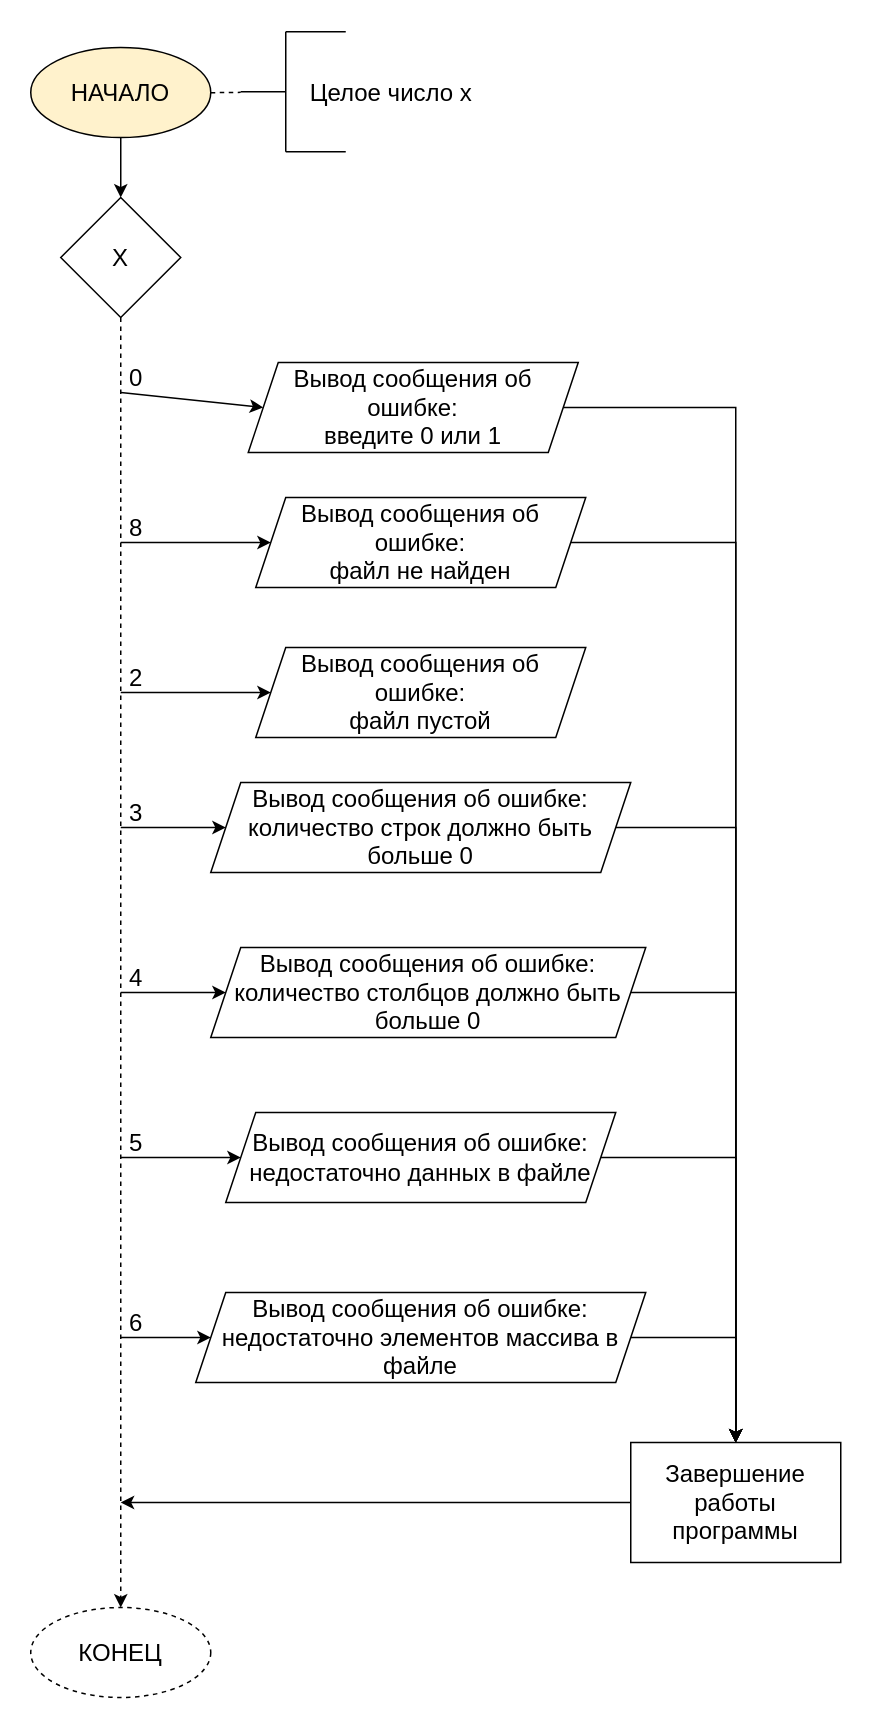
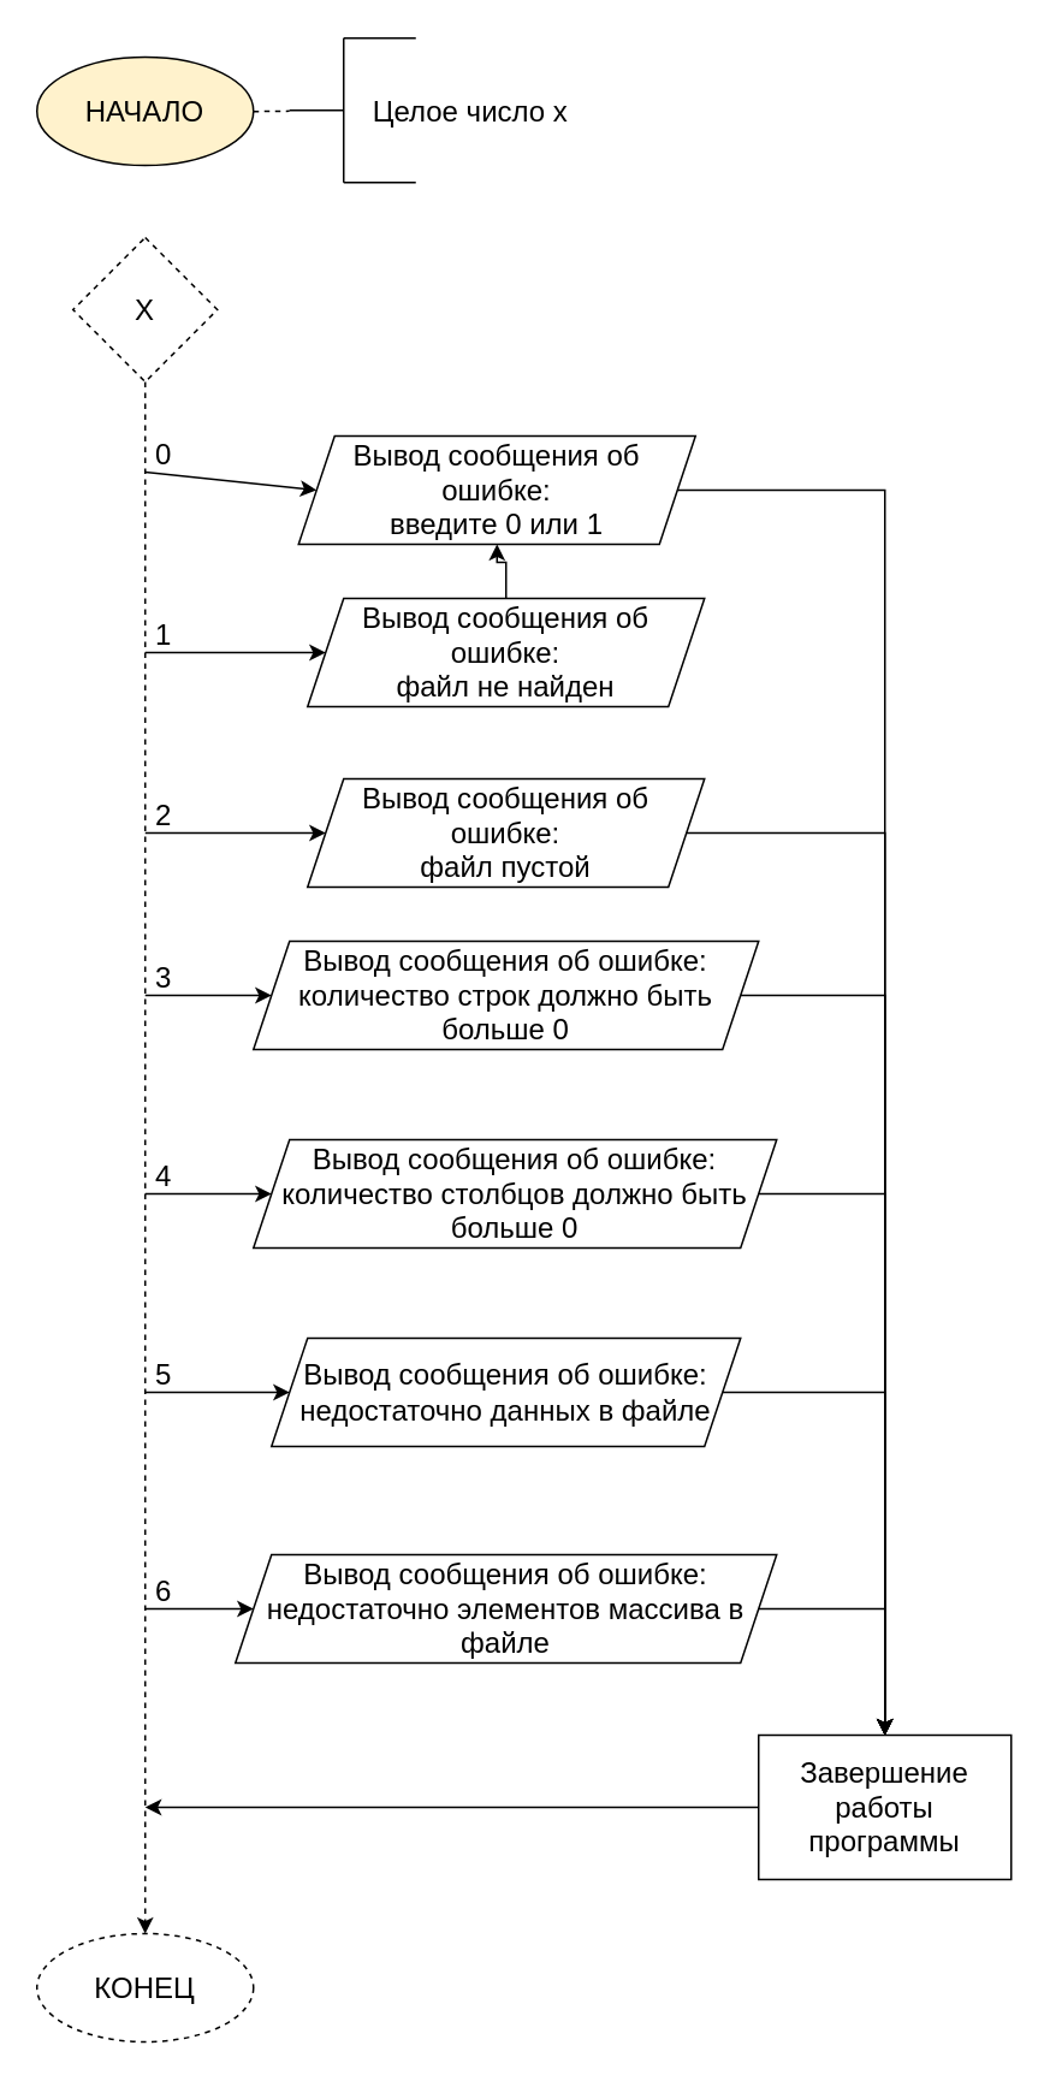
- <mxCell id="2" value="" style="edgeStyle=orthogonalEdgeStyle;rounded=0;orthogonalLoop=1;jettySize=auto;html=1;fontSize=16;" edge="1" parent="1" source="3" target="11"><mxGeometry relative="1" as="geometry" /></mxCell>
- <mxCell id="11" value="X" style="rhombus;whiteSpace=wrap;html=1;fontSize=16;" vertex="1" parent="1"><mxGeometry x="40" y="131" width="80" height="80" as="geometry" /></mxCell>
+ <mxCell id="11" value="X" style="rhombus;whiteSpace=wrap;html=1;fontSize=16;dashed=1;" vertex="1" parent="1"><mxGeometry x="40" y="131" width="80" height="80" as="geometry" /></mxCell>
- <mxCell id="19" value="8" style="text;html=1;align=center;verticalAlign=middle;resizable=0;points=[];autosize=1;strokeColor=none;fillColor=none;fontSize=16;" vertex="1" parent="1"><mxGeometry x="80" y="341" width="20" height="20" as="geometry" /></mxCell>
+ <mxCell id="19" value="1" style="text;html=1;align=center;verticalAlign=middle;resizable=0;points=[];autosize=1;strokeColor=none;fillColor=none;fontSize=16;" vertex="1" parent="1"><mxGeometry x="80" y="341" width="20" height="20" as="geometry" /></mxCell>
- <mxCell id="16" style="edgeStyle=orthogonalEdgeStyle;rounded=0;orthogonalLoop=1;jettySize=auto;html=1;entryX=0.5;entryY=0;entryDx=0;entryDy=0;fontSize=16;" edge="1" parent="1" source="17" target="40"><mxGeometry relative="1" as="geometry" /></mxCell>
+ <mxCell id="16" style="edgeStyle=orthogonalEdgeStyle;rounded=0;orthogonalLoop=1;jettySize=auto;html=1;fontSize=16;" edge="1" parent="1" source="17" target="13"><mxGeometry relative="1" as="geometry" /></mxCell>
+ <mxCell id="20" style="edgeStyle=orthogonalEdgeStyle;rounded=0;orthogonalLoop=1;jettySize=auto;html=1;entryX=0.5;entryY=0;entryDx=0;entryDy=0;fontSize=16;" edge="1" parent="1" source="21" target="40"><mxGeometry relative="1" as="geometry" /></mxCell>
